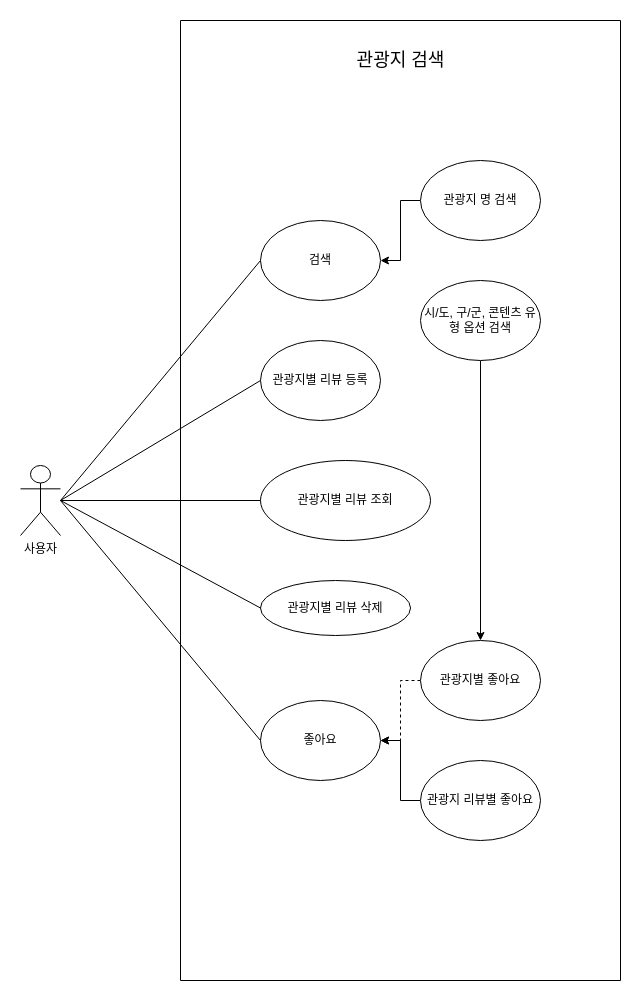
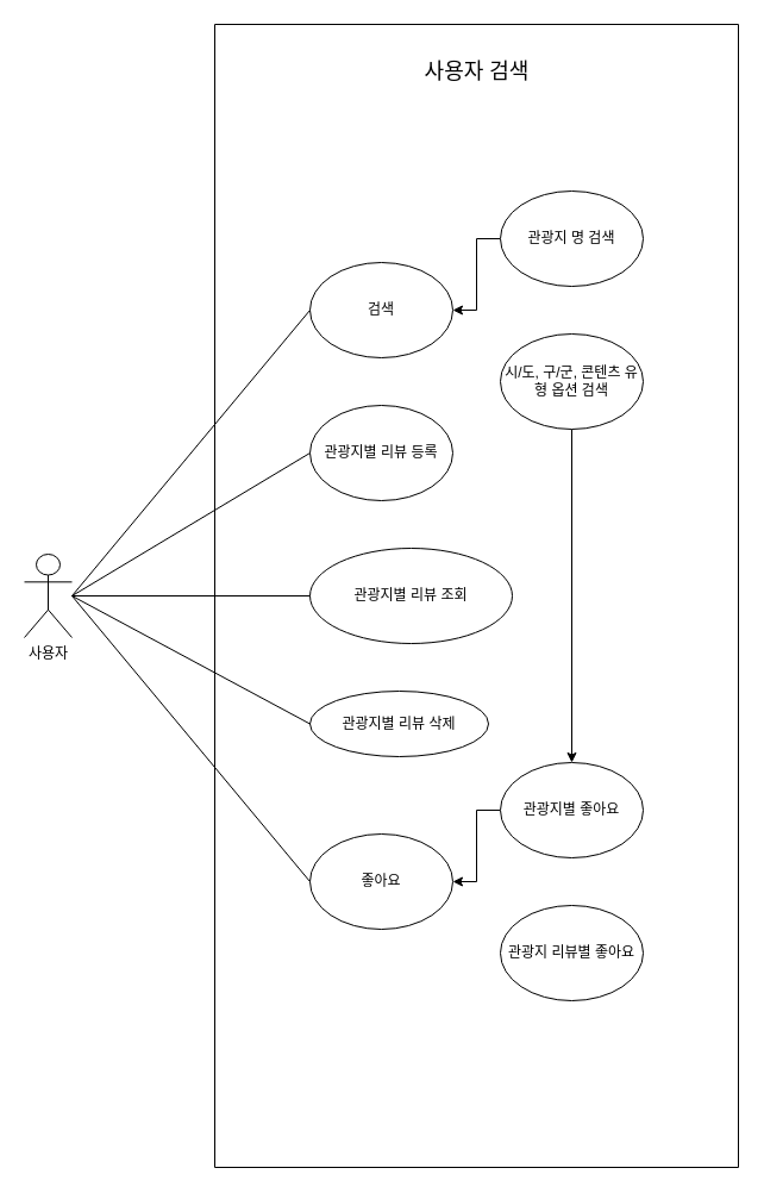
- <mxCell id="6" value="&lt;span style=&quot;font-size: 18px;&quot;&gt;관광지 검색&lt;/span&gt;" style="text;html=1;align=center;verticalAlign=middle;resizable=0;points=[];autosize=1;strokeColor=none;fillColor=none;" vertex="1" parent="3"><mxGeometry x="160" y="20" width="120" height="40" as="geometry" /></mxCell>
+ <mxCell id="6" value="&lt;span style=&quot;font-size: 18px;&quot;&gt;사용자 검색&lt;/span&gt;" style="text;html=1;align=center;verticalAlign=middle;resizable=0;points=[];autosize=1;strokeColor=none;fillColor=none;" vertex="1" parent="3"><mxGeometry x="160" y="20" width="120" height="40" as="geometry" /></mxCell>
- <mxCell id="12" style="edgeStyle=orthogonalEdgeStyle;rounded=0;orthogonalLoop=1;jettySize=auto;html=1;entryX=1;entryY=0.5;entryDx=0;entryDy=0;fontSize=12;dashed=1;" edge="1" parent="3" source="13" target="17"><mxGeometry relative="1" as="geometry" /></mxCell>
+ <mxCell id="12" style="edgeStyle=orthogonalEdgeStyle;rounded=0;orthogonalLoop=1;jettySize=auto;html=1;entryX=1;entryY=0.5;entryDx=0;entryDy=0;fontSize=12;" edge="1" parent="3" source="13" target="17"><mxGeometry relative="1" as="geometry" /></mxCell>
- <mxCell id="14" style="edgeStyle=orthogonalEdgeStyle;rounded=0;orthogonalLoop=1;jettySize=auto;html=1;entryX=1;entryY=0.5;entryDx=0;entryDy=0;fontSize=12;" edge="1" parent="3" source="15" target="17"><mxGeometry relative="1" as="geometry" /></mxCell>
